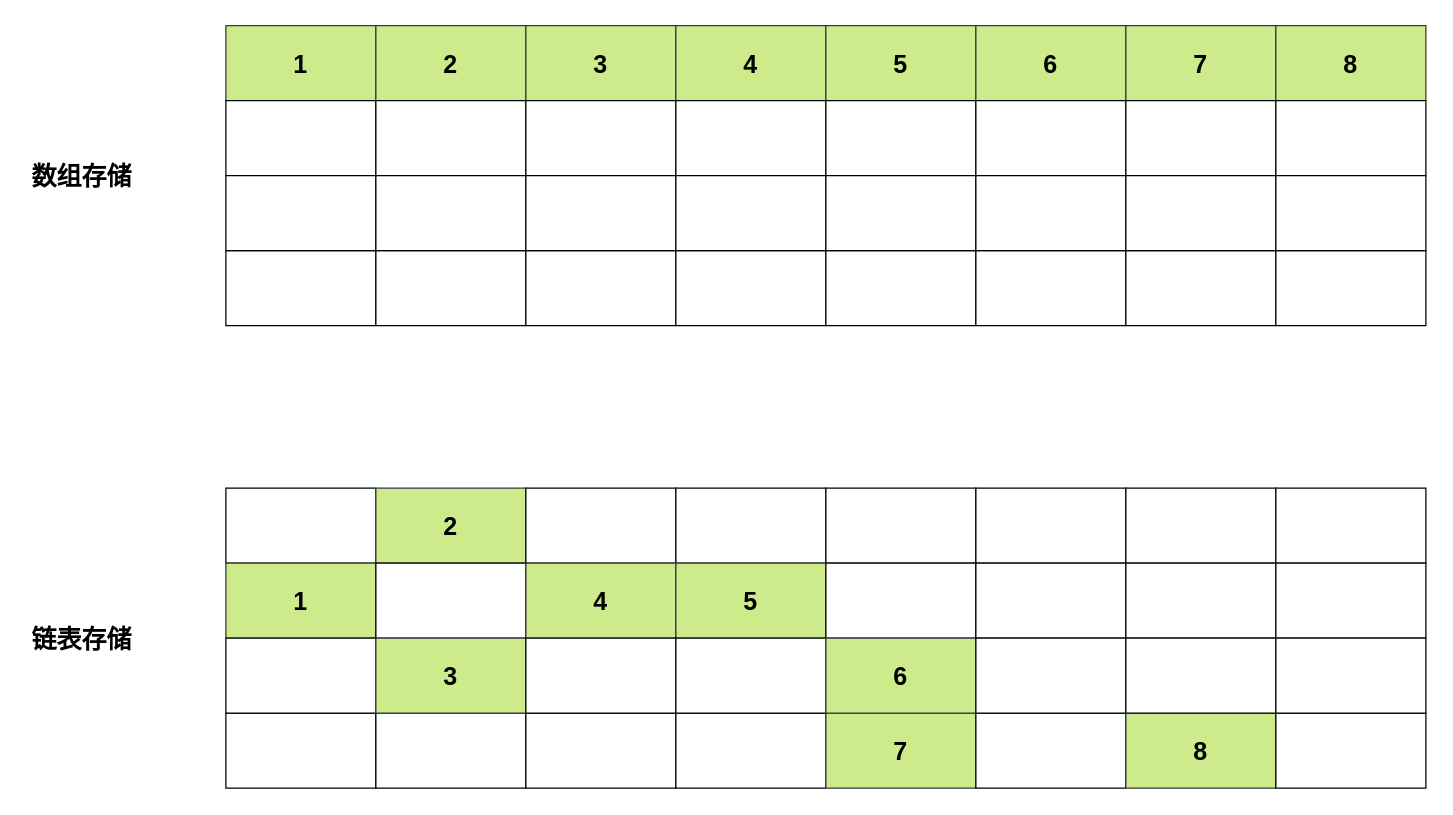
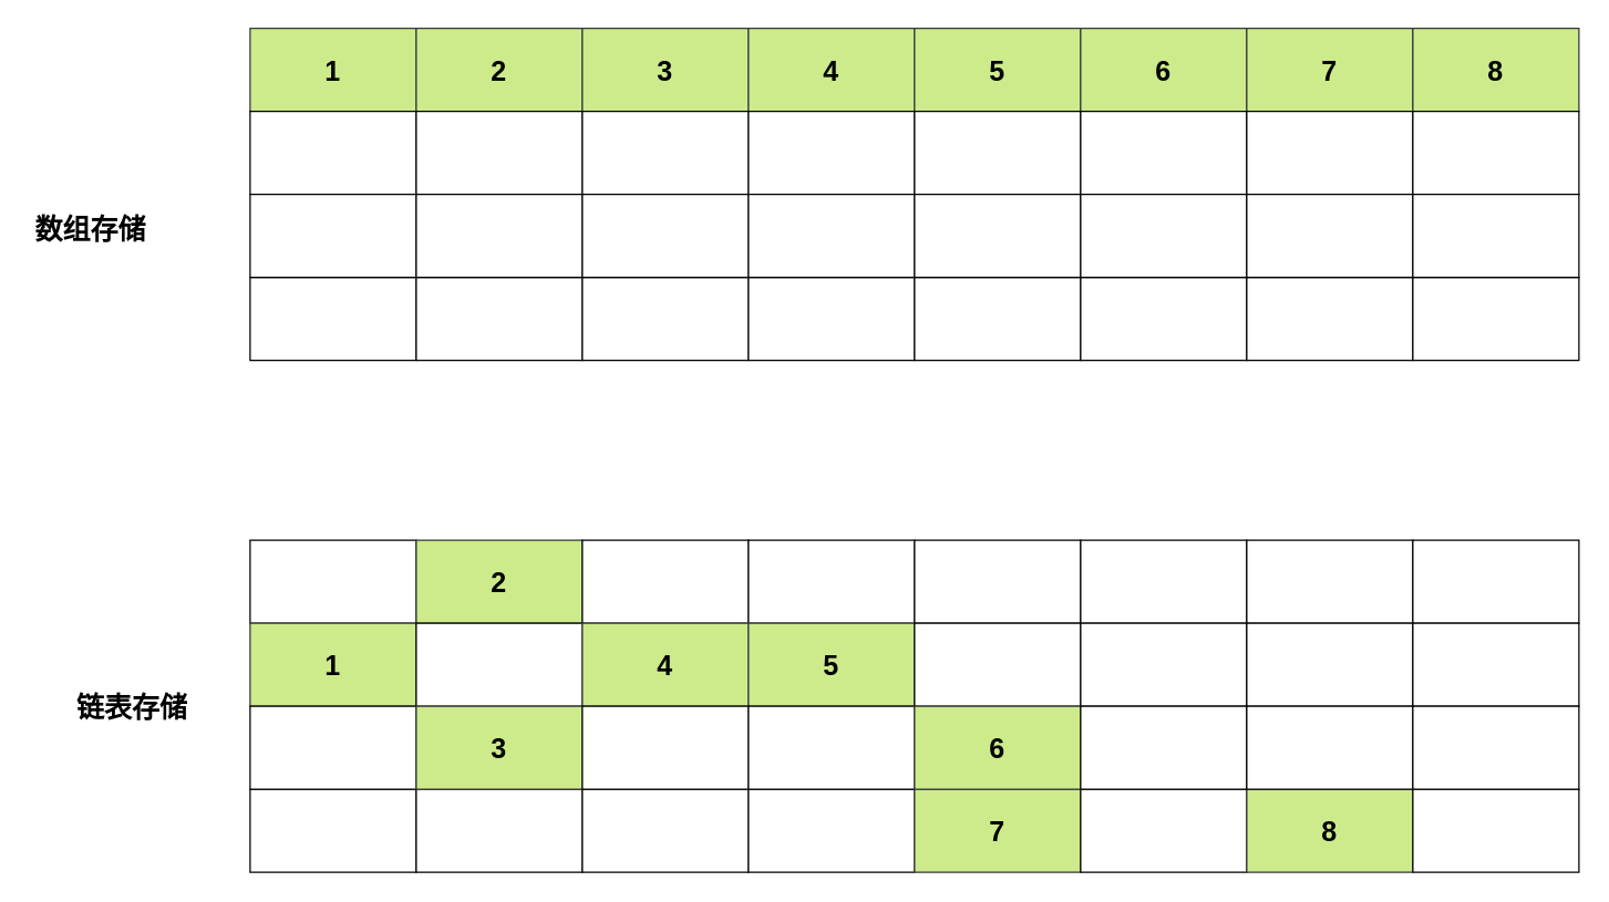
- <mxCell id="2" value="数组存储" style="text;html=1;strokeColor=none;fillColor=none;align=center;verticalAlign=middle;whiteSpace=wrap;rounded=0;fontSize=20;fontStyle=1" vertex="1" parent="1"><mxGeometry x="20" y="130" width="90" height="20" as="geometry" /></mxCell>
+ <mxCell id="2" value="数组存储" style="text;html=1;strokeColor=none;fillColor=none;align=center;verticalAlign=middle;whiteSpace=wrap;rounded=0;fontSize=20;fontStyle=1" vertex="1" parent="1"><mxGeometry x="20" y="155" width="90" height="20" as="geometry" /></mxCell>
- <mxCell id="3" value="链表存储" style="text;html=1;strokeColor=none;fillColor=none;align=center;verticalAlign=middle;whiteSpace=wrap;rounded=0;fontSize=20;fontStyle=1" vertex="1" parent="1"><mxGeometry x="20" y="500" width="90" height="20" as="geometry" /></mxCell>
+ <mxCell id="3" value="链表存储" style="text;html=1;strokeColor=none;fillColor=none;align=center;verticalAlign=middle;whiteSpace=wrap;rounded=0;fontSize=20;fontStyle=1" vertex="1" parent="1"><mxGeometry x="50" y="500" width="90" height="20" as="geometry" /></mxCell>
